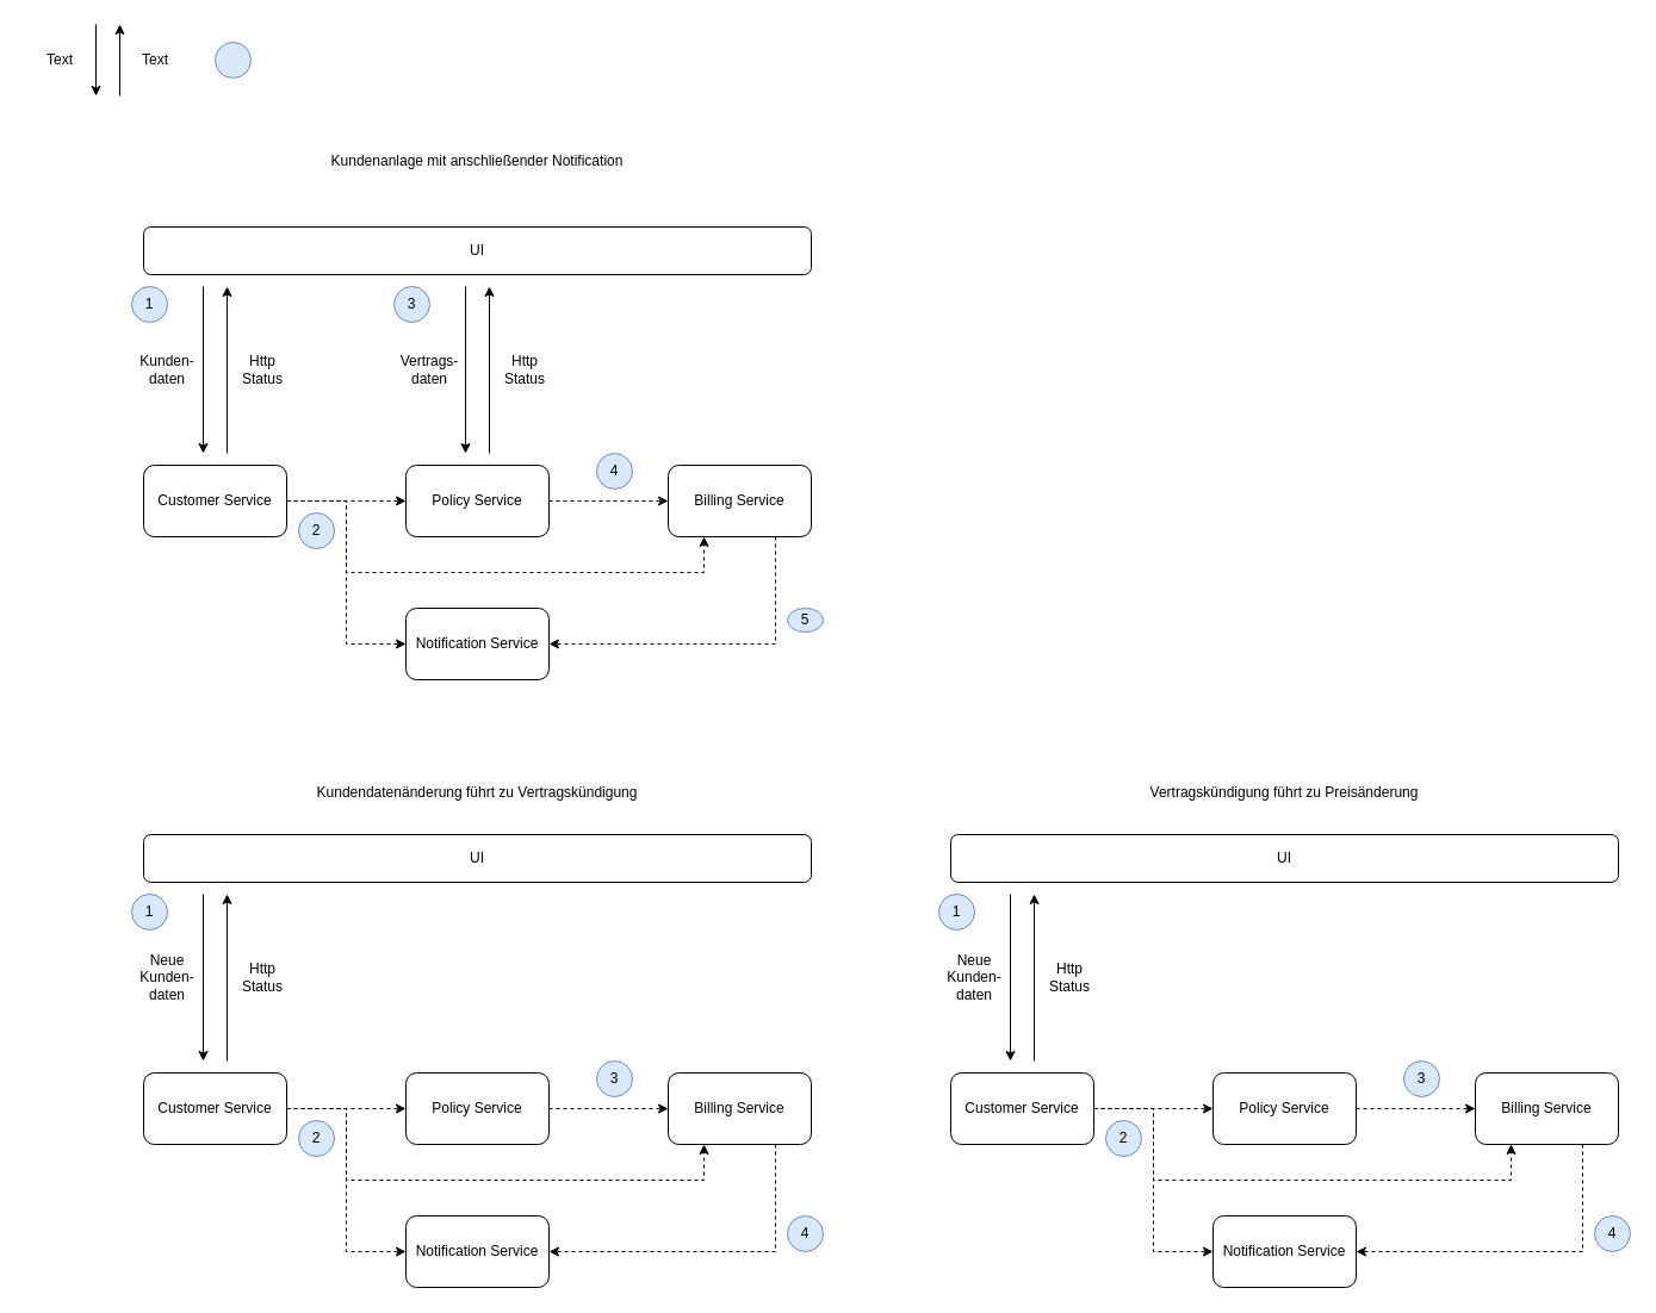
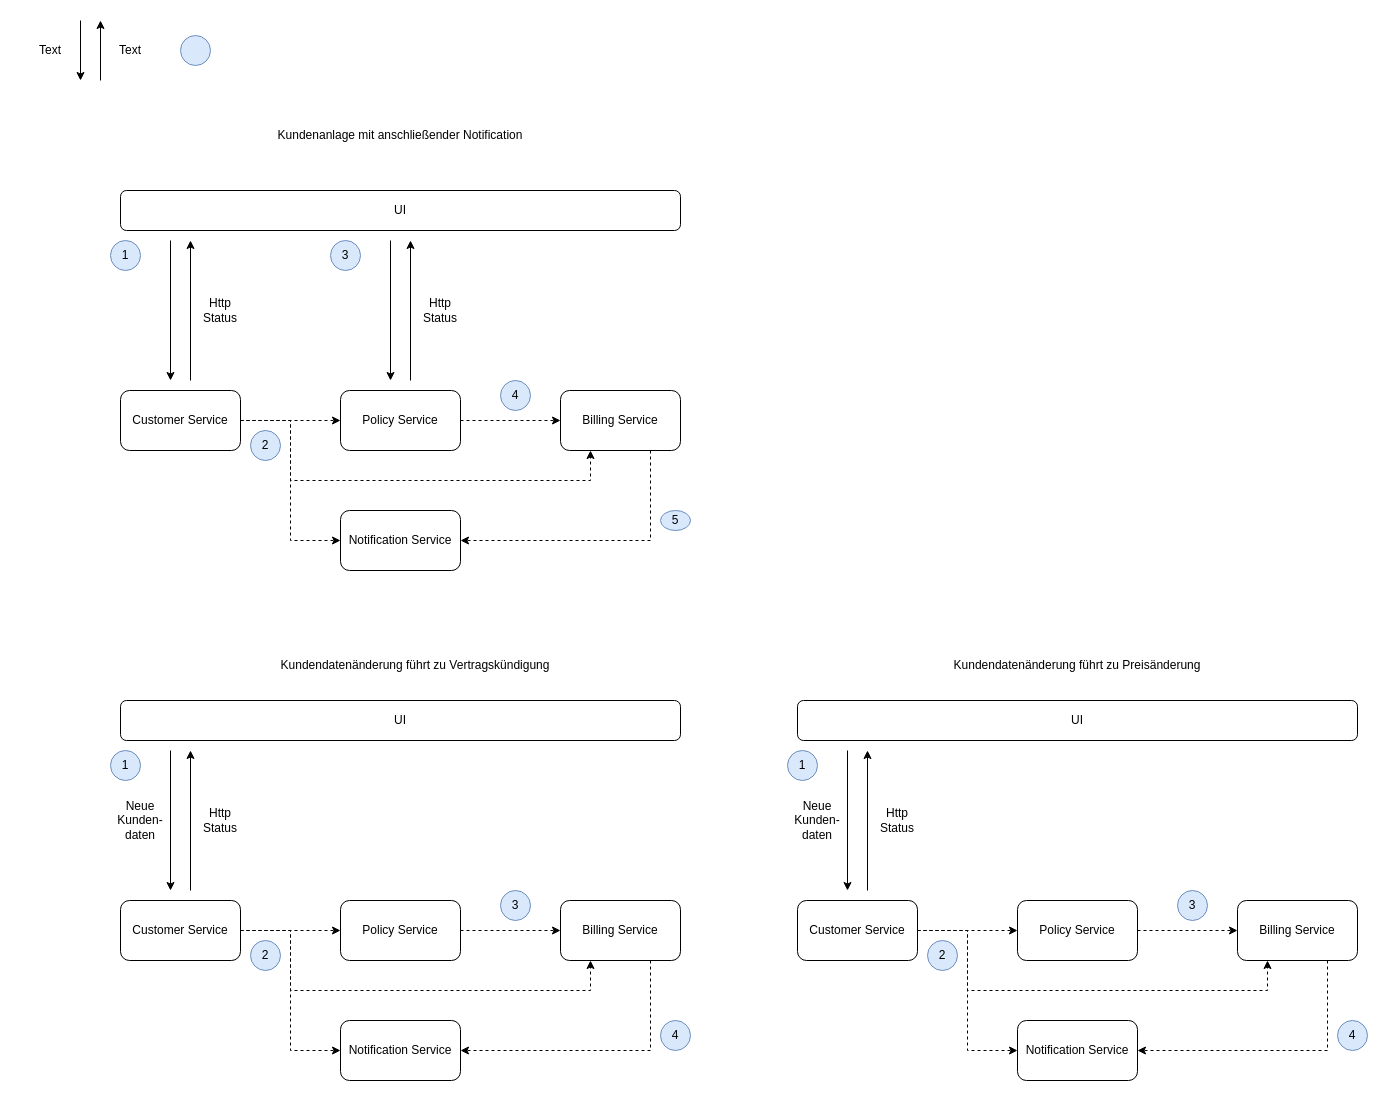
- <mxCell id="23" value="Kunden-&lt;br&gt;daten" style="text;html=1;strokeColor=none;fillColor=none;align=center;verticalAlign=middle;whiteSpace=wrap;rounded=0;" vertex="1" parent="18"><mxGeometry y="35" width="60" height="70" as="geometry" /></mxCell>
- <mxCell id="32" value="Vertrags-&lt;br&gt;daten" style="text;html=1;strokeColor=none;fillColor=none;align=center;verticalAlign=middle;whiteSpace=wrap;rounded=0;" vertex="1" parent="27"><mxGeometry y="35" width="60" height="70" as="geometry" /></mxCell>
- <mxCell id="38" value="Kundendatenänderung führt zu Vertragskündigung" style="text;html=1;strokeColor=none;fillColor=none;align=center;verticalAlign=middle;whiteSpace=wrap;rounded=0;" vertex="1" parent="1"><mxGeometry x="260" y="650" width="280" height="30" as="geometry" /></mxCell>
+ <mxCell id="38" value="Kundendatenänderung führt zu Vertragskündigung" style="text;html=1;strokeColor=none;fillColor=none;align=center;verticalAlign=middle;whiteSpace=wrap;rounded=0;" vertex="1" parent="1"><mxGeometry x="275" y="650" width="280" height="30" as="geometry" /></mxCell>
- <mxCell id="59" value="Vertragskündigung führt zu Preisänderung" style="text;html=1;strokeColor=none;fillColor=none;align=center;verticalAlign=middle;whiteSpace=wrap;rounded=0;" vertex="1" parent="1"><mxGeometry x="937" y="650" width="280" height="30" as="geometry" /></mxCell>
+ <mxCell id="59" value="Kundendatenänderung führt zu Preisänderung" style="text;html=1;strokeColor=none;fillColor=none;align=center;verticalAlign=middle;whiteSpace=wrap;rounded=0;" vertex="1" parent="1"><mxGeometry x="937" y="650" width="280" height="30" as="geometry" /></mxCell>
